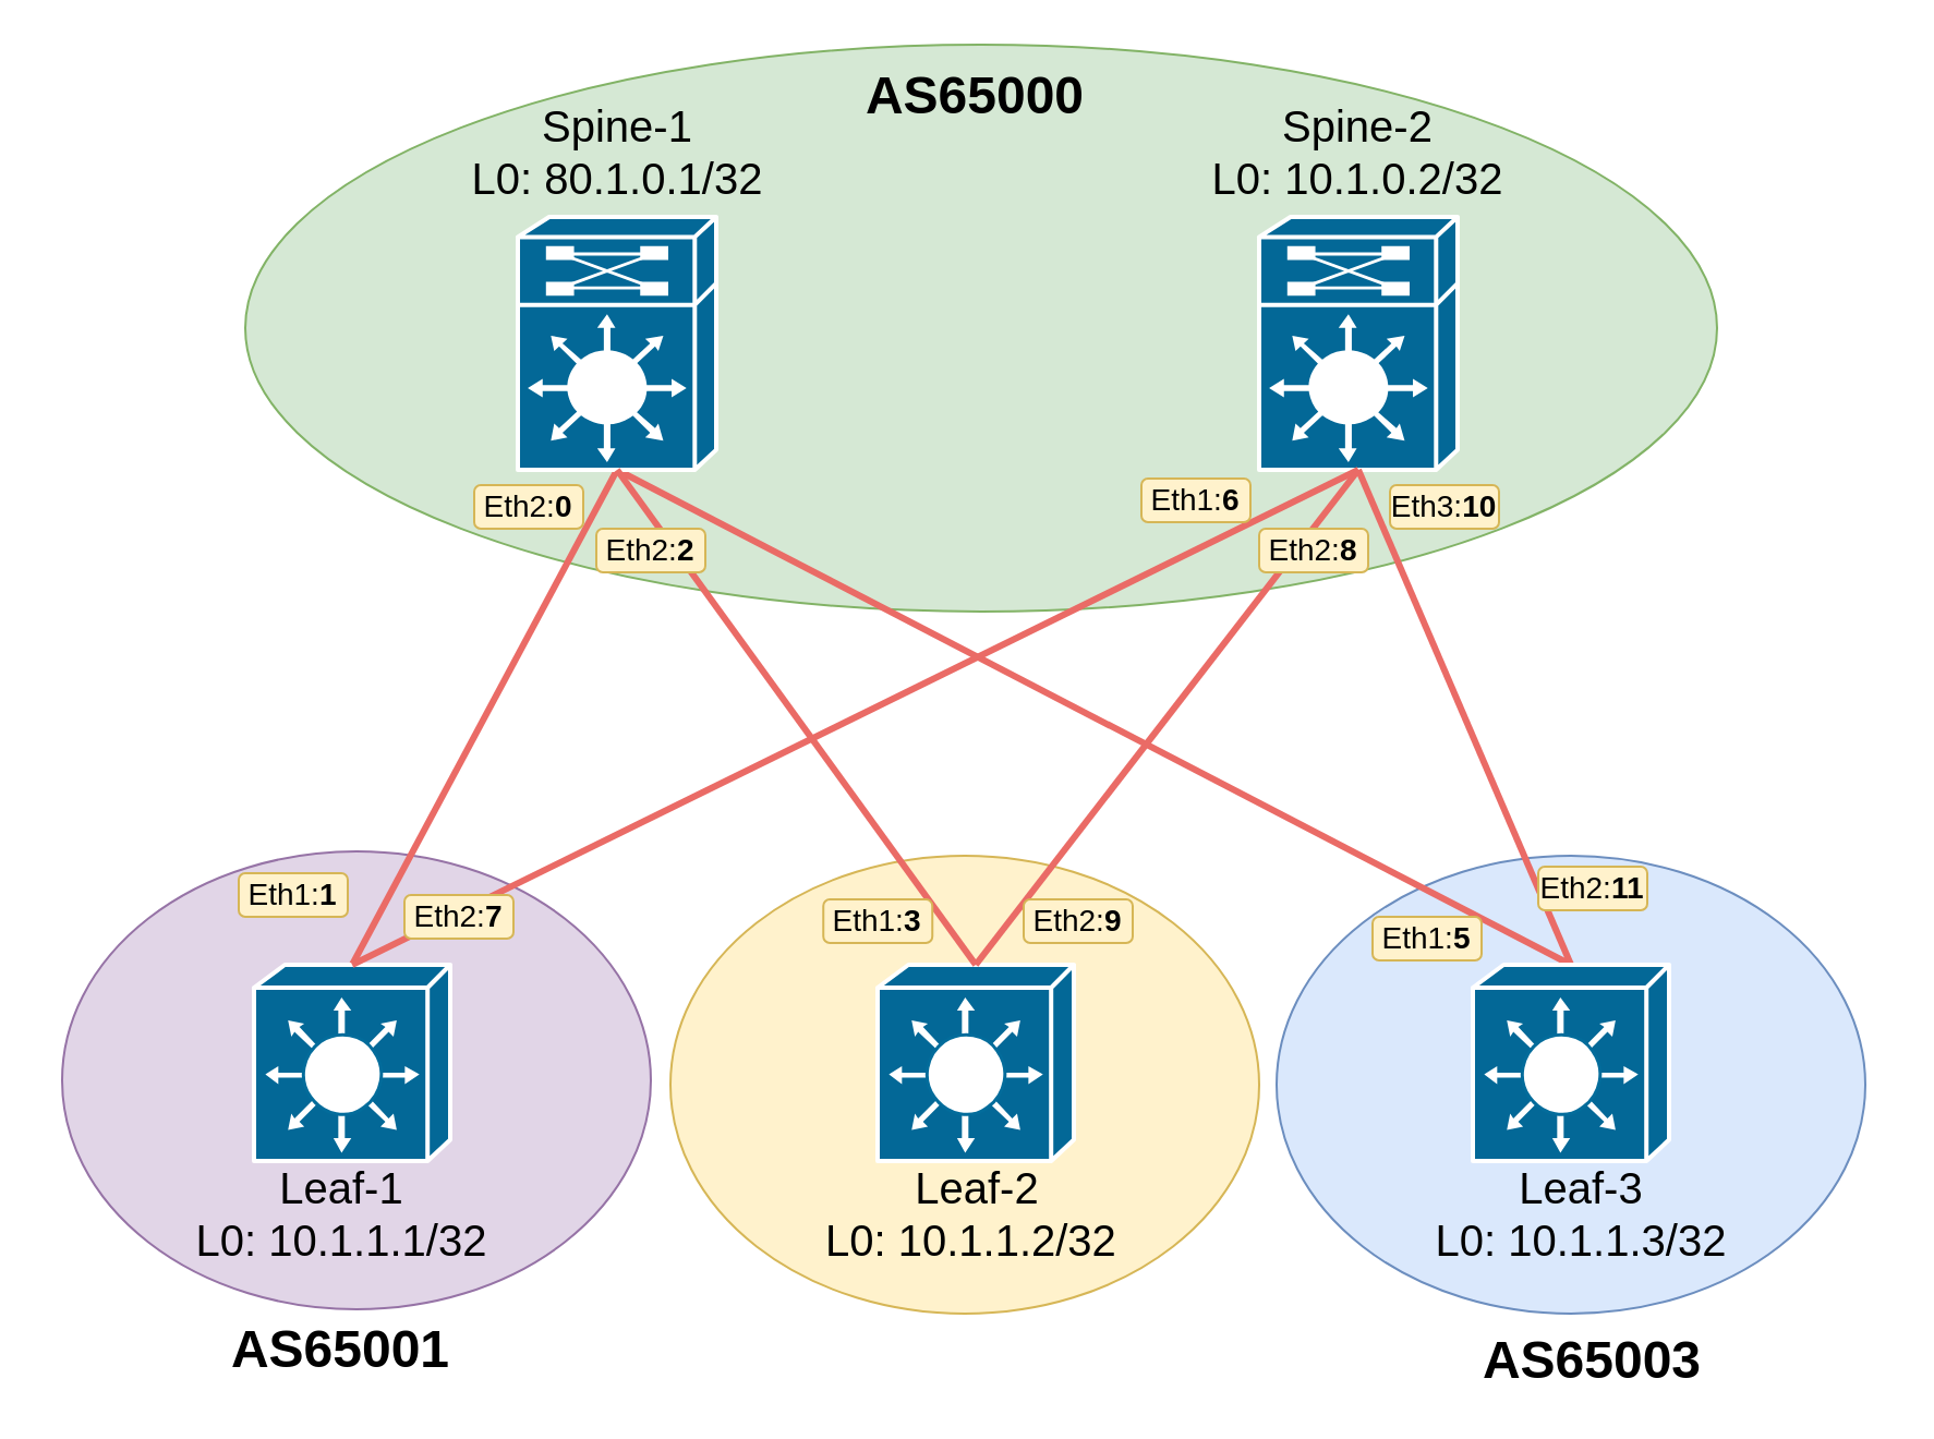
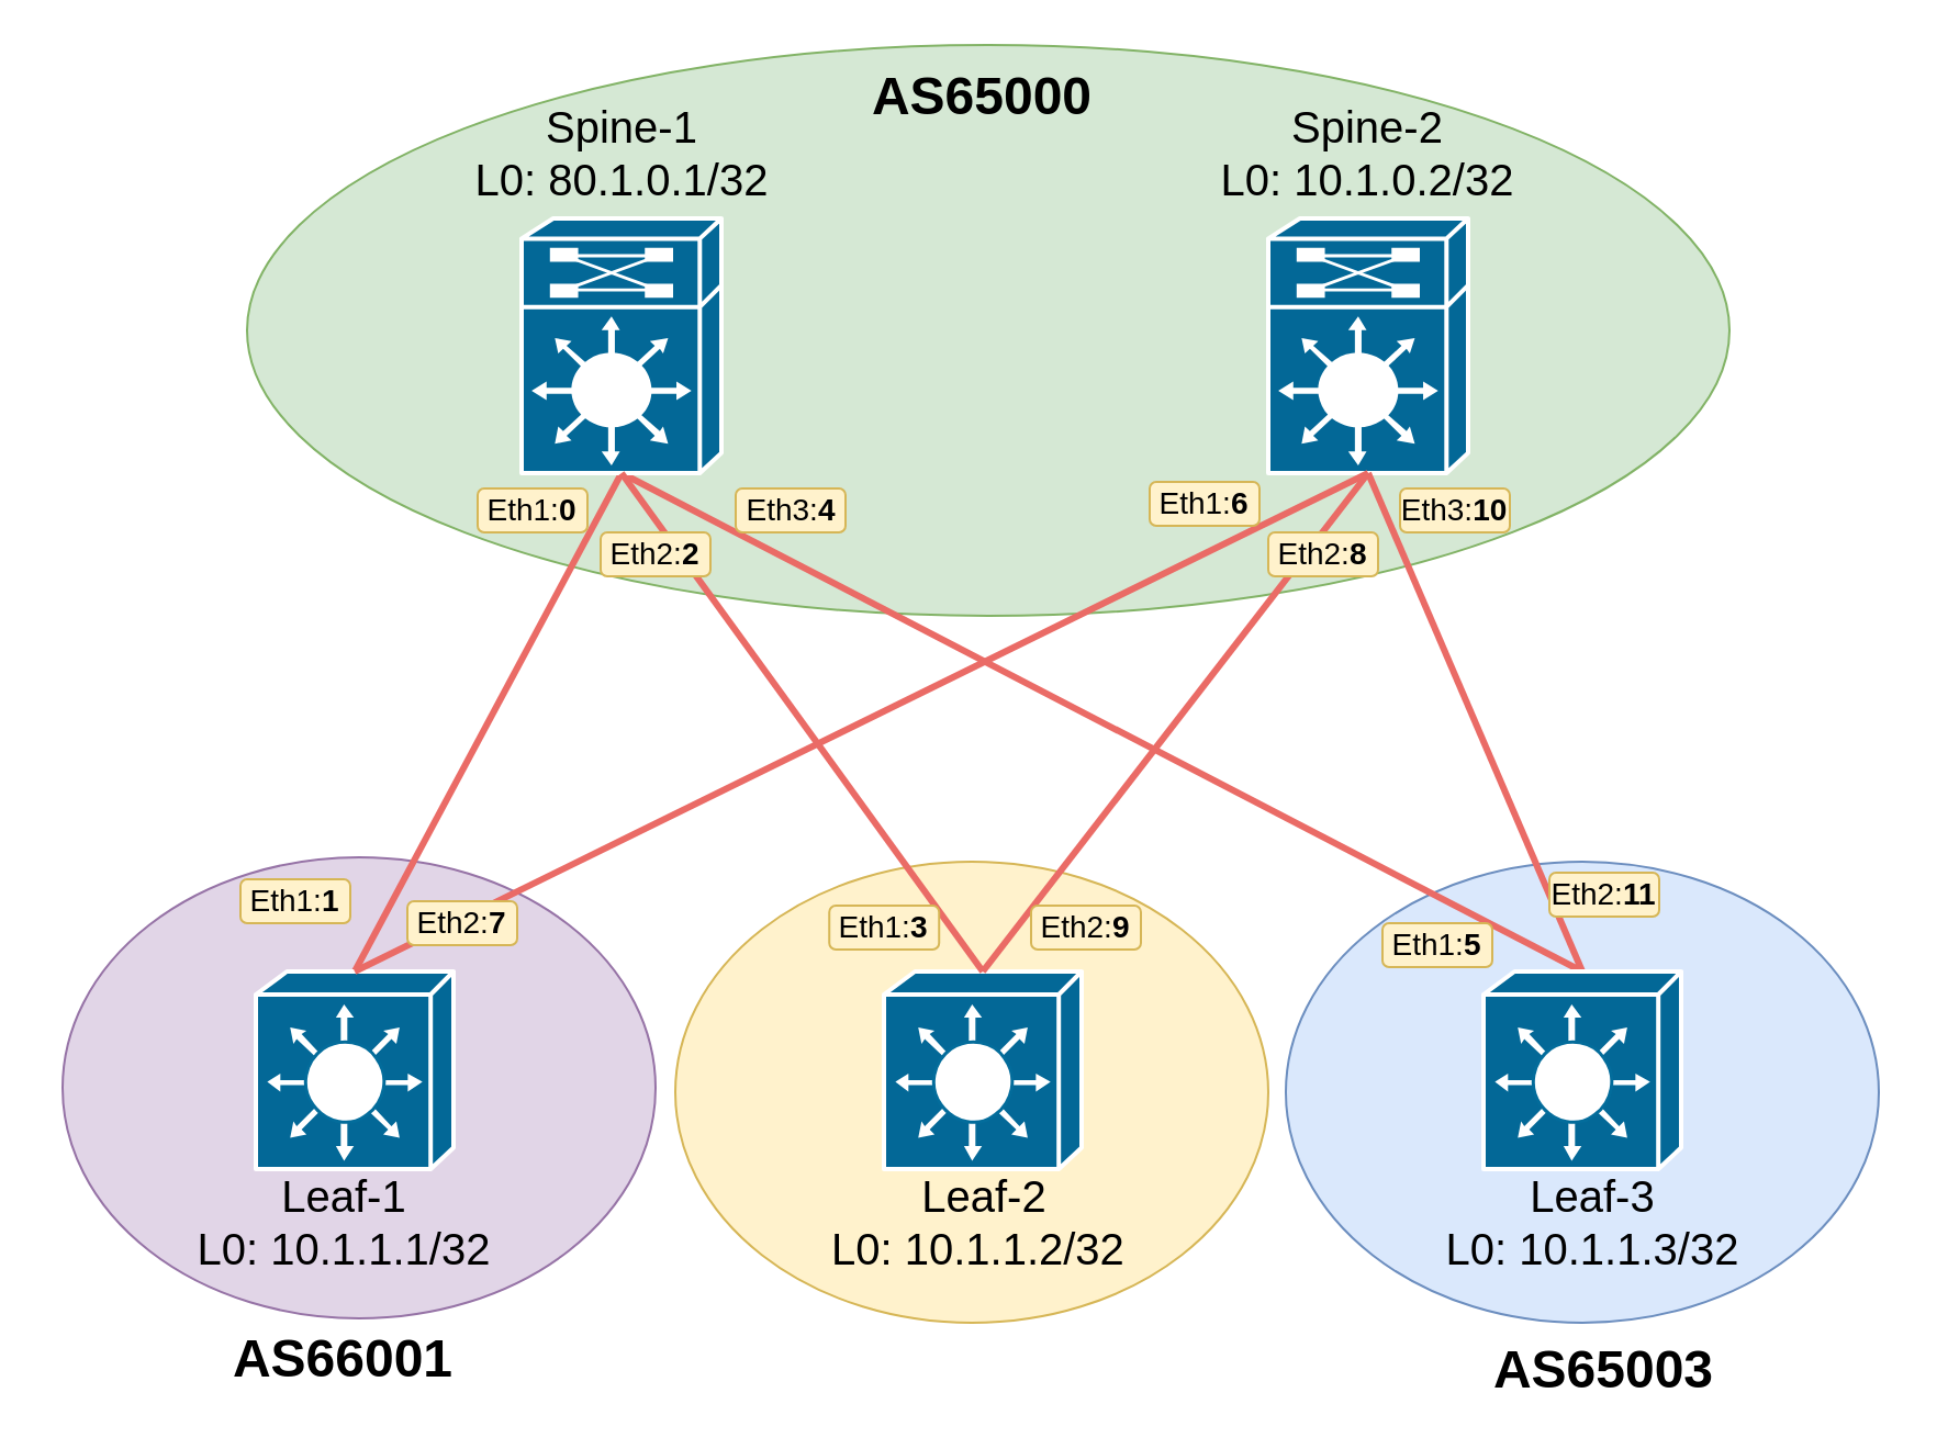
- <mxCell id="24" value="Eth2:&lt;b&gt;0&lt;/b&gt;" style="text;html=1;strokeColor=#d6b656;fillColor=#fff2cc;align=center;verticalAlign=middle;whiteSpace=wrap;rounded=1;fontSize=14;fontFamily=Helvetica;horizontal=1;" parent="1" vertex="1"><mxGeometry x="217" y="222" width="50" height="20" as="geometry" /></mxCell>
+ <mxCell id="24" value="Eth1:&lt;b&gt;0&lt;/b&gt;" style="text;html=1;strokeColor=#d6b656;fillColor=#fff2cc;align=center;verticalAlign=middle;whiteSpace=wrap;rounded=1;fontSize=14;fontFamily=Helvetica;horizontal=1;" parent="1" vertex="1"><mxGeometry x="217" y="222" width="50" height="20" as="geometry" /></mxCell>
+ <mxCell id="28" value="Eth3:&lt;b&gt;4&lt;/b&gt;" style="text;html=1;strokeColor=#d6b656;fillColor=#fff2cc;align=center;verticalAlign=middle;whiteSpace=wrap;rounded=1;fontSize=14;fontFamily=Helvetica;horizontal=1;" parent="1" vertex="1"><mxGeometry x="334.5" y="222" width="50" height="20" as="geometry" /></mxCell>
- <mxCell id="35" value="AS65001" style="text;html=1;strokeColor=none;fillColor=none;align=center;verticalAlign=middle;whiteSpace=wrap;rounded=0;fontSize=24;fontFamily=Helvetica;horizontal=1;fontStyle=1;fontColor=#000000;" vertex="1" parent="1"><mxGeometry x="20.63" y="605" width="270" height="28" as="geometry" /></mxCell>
+ <mxCell id="35" value="AS66001" style="text;html=1;strokeColor=none;fillColor=none;align=center;verticalAlign=middle;whiteSpace=wrap;rounded=0;fontSize=24;fontFamily=Helvetica;horizontal=1;fontStyle=1;fontColor=#000000;" vertex="1" parent="1"><mxGeometry x="20.63" y="605" width="270" height="28" as="geometry" /></mxCell>
